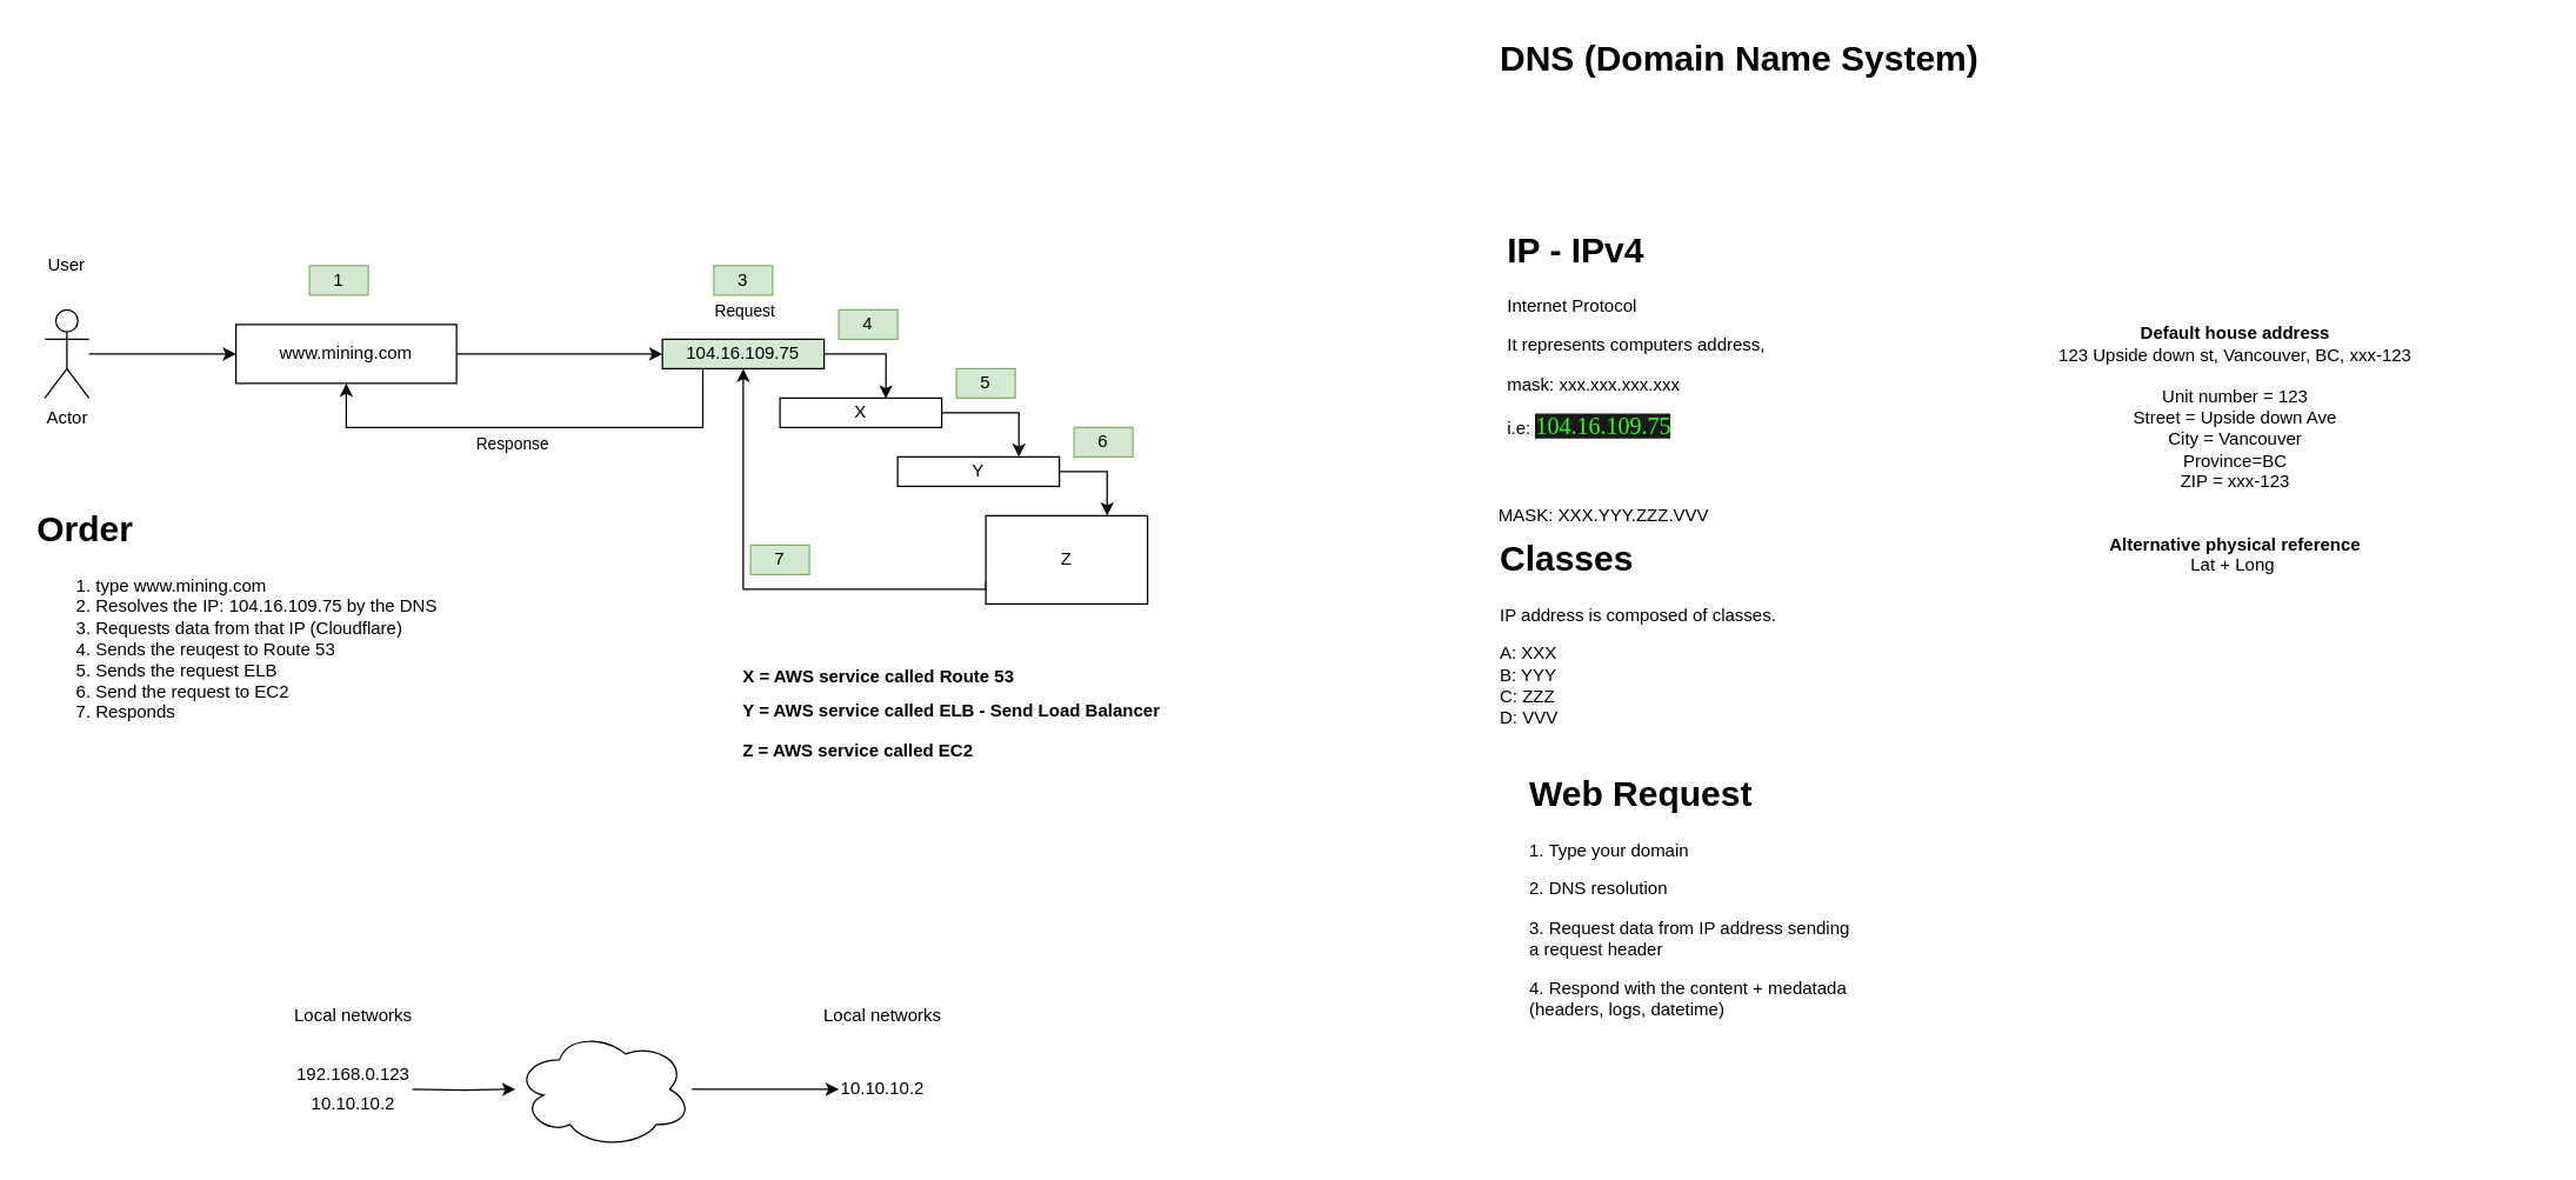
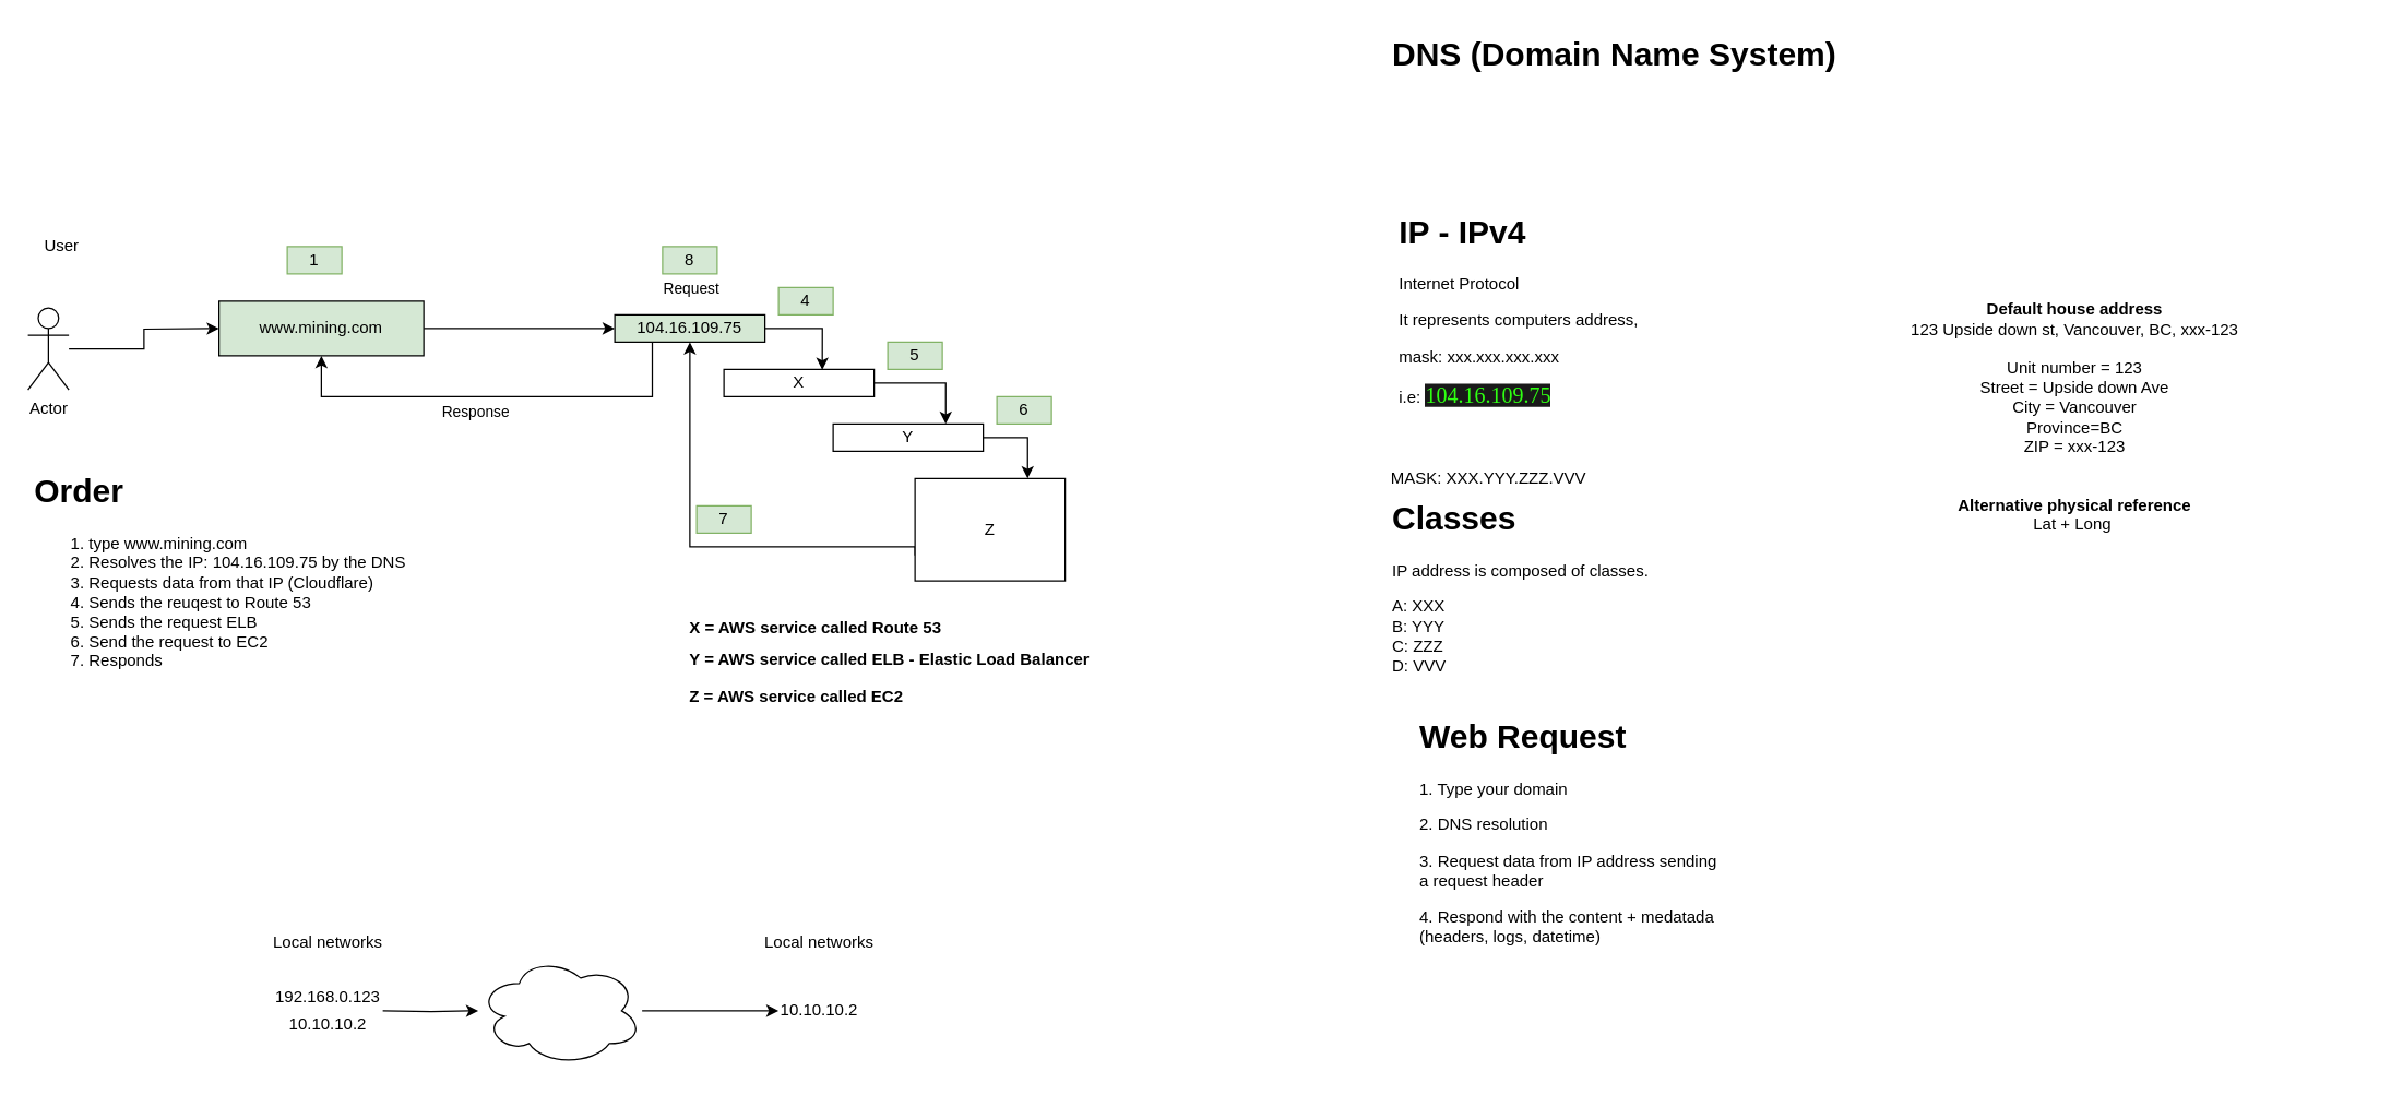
- <mxCell id="37" value="3" style="text;html=1;strokeColor=#82b366;fillColor=#d5e8d4;align=center;verticalAlign=middle;whiteSpace=wrap;rounded=0;" vertex="1" parent="1"><mxGeometry x="485" y="180" width="40" height="20" as="geometry" /></mxCell>
+ <mxCell id="37" value="8" style="text;html=1;strokeColor=#82b366;fillColor=#d5e8d4;align=center;verticalAlign=middle;whiteSpace=wrap;rounded=0;" vertex="1" parent="1"><mxGeometry x="485" y="180" width="40" height="20" as="geometry" /></mxCell>
- <mxCell id="7" value="Actor" style="shape=umlActor;verticalLabelPosition=bottom;verticalAlign=top;html=1;outlineConnect=0;" vertex="1" parent="1"><mxGeometry x="30" y="210" width="30" height="60" as="geometry" /></mxCell>
+ <mxCell id="7" value="Actor" style="shape=umlActor;verticalLabelPosition=bottom;verticalAlign=top;html=1;outlineConnect=0;" vertex="1" parent="1"><mxGeometry x="20" y="225" width="30" height="60" as="geometry" /></mxCell>
- <mxCell id="4" value="www.mining.com" style="rounded=0;whiteSpace=wrap;html=1;" vertex="1" parent="1"><mxGeometry x="160" y="220" width="150" height="40" as="geometry" /></mxCell>
+ <mxCell id="4" value="www.mining.com" style="rounded=0;whiteSpace=wrap;html=1;fillColor=#d5e8d4;" vertex="1" parent="1"><mxGeometry x="160" y="220" width="150" height="40" as="geometry" /></mxCell>
- <mxCell id="33" value="Z" style="rounded=0;whiteSpace=wrap;html=1;" vertex="1" parent="1"><mxGeometry x="670" y="350" width="110" height="60" as="geometry" /></mxCell>
+ <mxCell id="33" value="Z" style="rounded=0;whiteSpace=wrap;html=1;" vertex="1" parent="1"><mxGeometry x="670" y="350" width="110" height="75" as="geometry" /></mxCell>
- <mxCell id="34" value="&lt;h1 style=&quot;font-size: 12px;&quot;&gt;Y = AWS service called ELB - Send Load Balancer&lt;/h1&gt;" style="text;html=1;strokeColor=none;fillColor=none;spacing=5;spacingTop=-20;whiteSpace=wrap;overflow=hidden;rounded=0;fontSize=12;" vertex="1" parent="1"><mxGeometry x="500" y="477.5" width="310" height="20" as="geometry" /></mxCell>
+ <mxCell id="34" value="&lt;h1 style=&quot;font-size: 12px;&quot;&gt;Y = AWS service called ELB - Elastic Load Balancer&lt;/h1&gt;" style="text;html=1;strokeColor=none;fillColor=none;spacing=5;spacingTop=-20;whiteSpace=wrap;overflow=hidden;rounded=0;fontSize=12;" vertex="1" parent="1"><mxGeometry x="500" y="477.5" width="310" height="20" as="geometry" /></mxCell>
